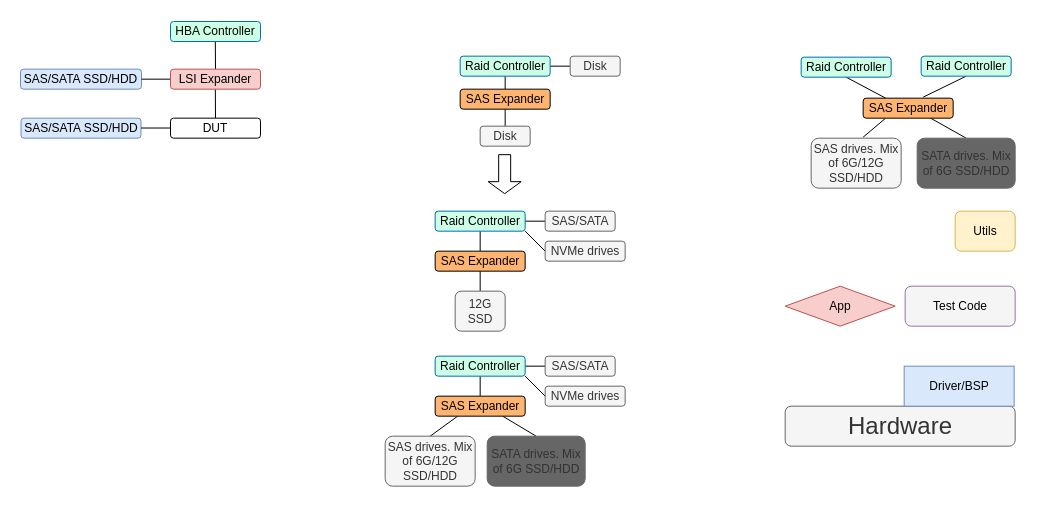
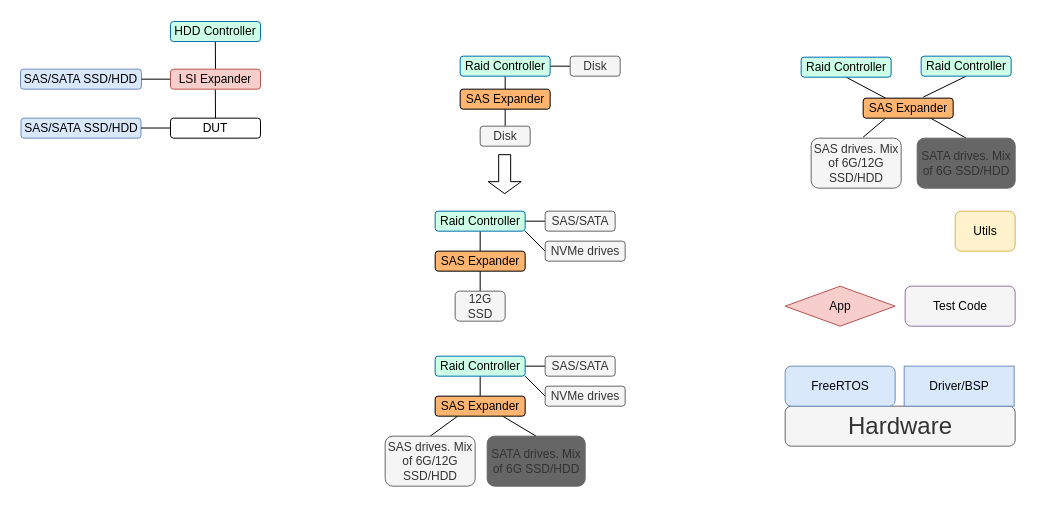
- <mxCell id="45" value="HBA Controller" style="rounded=1;whiteSpace=wrap;html=1;strokeColor=#006EAF;fillColor=#CCFFE6;" vertex="1" parent="1"><mxGeometry x="169.997" y="20.997" width="90" height="20" as="geometry" /></mxCell>
+ <mxCell id="45" value="HDD Controller" style="rounded=1;whiteSpace=wrap;html=1;strokeColor=#006EAF;fillColor=#CCFFE6;" vertex="1" parent="1"><mxGeometry x="169.997" y="20.997" width="90" height="20" as="geometry" /></mxCell>
- <mxCell id="25" value="12G SSD" style="rounded=1;whiteSpace=wrap;html=1;fillColor=#f5f5f5;strokeColor=#666666;fontColor=#333333;" vertex="1" parent="1"><mxGeometry x="454.667" y="290.667" width="50" height="40" as="geometry" /></mxCell>
+ <mxCell id="25" value="12G SSD" style="rounded=1;whiteSpace=wrap;html=1;fillColor=#f5f5f5;strokeColor=#666666;fontColor=#333333;" vertex="1" parent="1"><mxGeometry x="454.667" y="290.667" width="50" height="30" as="geometry" /></mxCell>
+ <mxCell id="40" value="FreeRTOS" style="rounded=1;whiteSpace=wrap;html=1;fillColor=#dae8fc;strokeColor=#6c8ebf;" vertex="1" parent="1"><mxGeometry x="784.667" y="365.667" width="110" height="40" as="geometry" /></mxCell>
